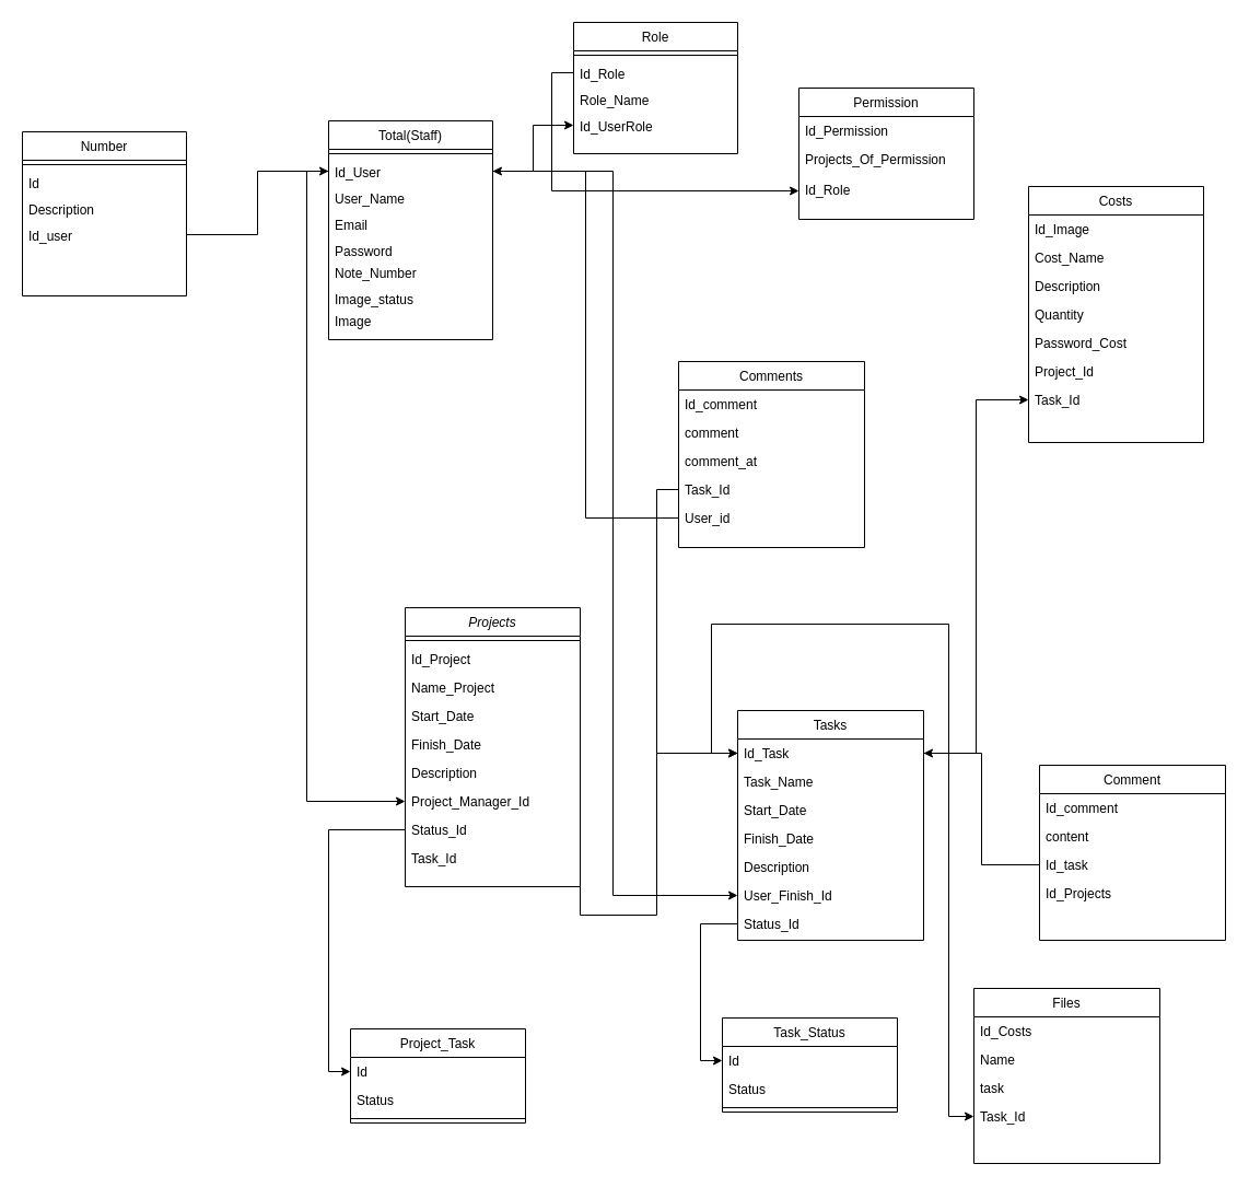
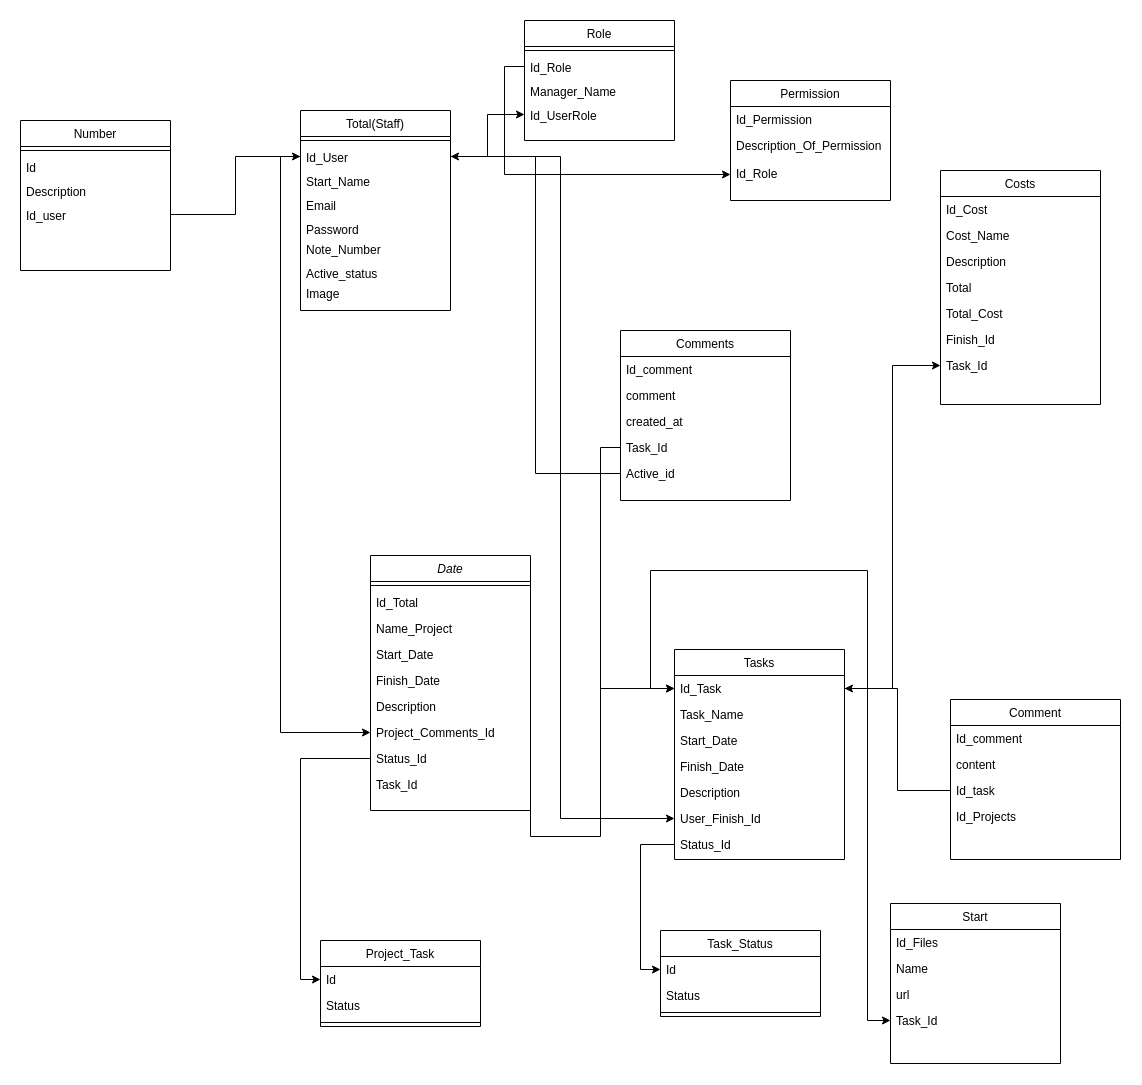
- <mxCell id="36" value="Role_Name" style="text;align=left;verticalAlign=top;spacingLeft=4;spacingRight=4;overflow=hidden;rotatable=0;points=[[0,0.5],[1,0.5]];portConstraint=eastwest;" parent="33" vertex="1"><mxGeometry y="58" width="150" height="24" as="geometry" /></mxCell>
+ <mxCell id="36" value="Manager_Name" style="text;align=left;verticalAlign=top;spacingLeft=4;spacingRight=4;overflow=hidden;rotatable=0;points=[[0,0.5],[1,0.5]];portConstraint=eastwest;" parent="33" vertex="1"><mxGeometry y="58" width="150" height="24" as="geometry" /></mxCell>
- <mxCell id="40" value="Projects_Of_Permission" style="text;align=left;verticalAlign=top;spacingLeft=4;spacingRight=4;overflow=hidden;rotatable=0;points=[[0,0.5],[1,0.5]];portConstraint=eastwest;rounded=0;shadow=0;html=0;" parent="38" vertex="1"><mxGeometry y="52" width="160" height="28" as="geometry" /></mxCell>
+ <mxCell id="40" value="Description_Of_Permission" style="text;align=left;verticalAlign=top;spacingLeft=4;spacingRight=4;overflow=hidden;rotatable=0;points=[[0,0.5],[1,0.5]];portConstraint=eastwest;rounded=0;shadow=0;html=0;" parent="38" vertex="1"><mxGeometry y="52" width="160" height="28" as="geometry" /></mxCell>
- <mxCell id="15" value="User_Name" style="text;align=left;verticalAlign=top;spacingLeft=4;spacingRight=4;overflow=hidden;rotatable=0;points=[[0,0.5],[1,0.5]];portConstraint=eastwest;" parent="12" vertex="1"><mxGeometry y="58" width="150" height="24" as="geometry" /></mxCell>
+ <mxCell id="15" value="Start_Name" style="text;align=left;verticalAlign=top;spacingLeft=4;spacingRight=4;overflow=hidden;rotatable=0;points=[[0,0.5],[1,0.5]];portConstraint=eastwest;" parent="12" vertex="1"><mxGeometry y="58" width="150" height="24" as="geometry" /></mxCell>
- <mxCell id="43" value="Id_Image" style="text;align=left;verticalAlign=top;spacingLeft=4;spacingRight=4;overflow=hidden;rotatable=0;points=[[0,0.5],[1,0.5]];portConstraint=eastwest;" parent="42" vertex="1"><mxGeometry y="26" width="160" height="26" as="geometry" /></mxCell>
+ <mxCell id="43" value="Id_Cost" style="text;align=left;verticalAlign=top;spacingLeft=4;spacingRight=4;overflow=hidden;rotatable=0;points=[[0,0.5],[1,0.5]];portConstraint=eastwest;" parent="42" vertex="1"><mxGeometry y="26" width="160" height="26" as="geometry" /></mxCell>
- <mxCell id="19" value="Image_status&#10;" style="text;align=left;verticalAlign=top;spacingLeft=4;spacingRight=4;overflow=hidden;rotatable=0;points=[[0,0.5],[1,0.5]];portConstraint=eastwest;" parent="12" vertex="1"><mxGeometry y="150" width="150" height="20" as="geometry" /></mxCell>
+ <mxCell id="19" value="Active_status&#10;" style="text;align=left;verticalAlign=top;spacingLeft=4;spacingRight=4;overflow=hidden;rotatable=0;points=[[0,0.5],[1,0.5]];portConstraint=eastwest;" parent="12" vertex="1"><mxGeometry y="150" width="150" height="20" as="geometry" /></mxCell>
- <mxCell id="46" value="Quantity" style="text;align=left;verticalAlign=top;spacingLeft=4;spacingRight=4;overflow=hidden;rotatable=0;points=[[0,0.5],[1,0.5]];portConstraint=eastwest;rounded=0;shadow=0;html=0;" parent="42" vertex="1"><mxGeometry y="104" width="160" height="26" as="geometry" /></mxCell>
+ <mxCell id="46" value="Total" style="text;align=left;verticalAlign=top;spacingLeft=4;spacingRight=4;overflow=hidden;rotatable=0;points=[[0,0.5],[1,0.5]];portConstraint=eastwest;rounded=0;shadow=0;html=0;" parent="42" vertex="1"><mxGeometry y="104" width="160" height="26" as="geometry" /></mxCell>
- <mxCell id="47" value="Password_Cost" style="text;align=left;verticalAlign=top;spacingLeft=4;spacingRight=4;overflow=hidden;rotatable=0;points=[[0,0.5],[1,0.5]];portConstraint=eastwest;rounded=0;shadow=0;html=0;" parent="42" vertex="1"><mxGeometry y="130" width="160" height="26" as="geometry" /></mxCell>
+ <mxCell id="47" value="Total_Cost" style="text;align=left;verticalAlign=top;spacingLeft=4;spacingRight=4;overflow=hidden;rotatable=0;points=[[0,0.5],[1,0.5]];portConstraint=eastwest;rounded=0;shadow=0;html=0;" parent="42" vertex="1"><mxGeometry y="130" width="160" height="26" as="geometry" /></mxCell>
- <mxCell id="48" value="Project_Id" style="text;align=left;verticalAlign=top;spacingLeft=4;spacingRight=4;overflow=hidden;rotatable=0;points=[[0,0.5],[1,0.5]];portConstraint=eastwest;rounded=0;shadow=0;html=0;" parent="42" vertex="1"><mxGeometry y="156" width="160" height="26" as="geometry" /></mxCell>
+ <mxCell id="48" value="Finish_Id" style="text;align=left;verticalAlign=top;spacingLeft=4;spacingRight=4;overflow=hidden;rotatable=0;points=[[0,0.5],[1,0.5]];portConstraint=eastwest;rounded=0;shadow=0;html=0;" parent="42" vertex="1"><mxGeometry y="156" width="160" height="26" as="geometry" /></mxCell>
- <mxCell id="65" value="comment_at" style="text;align=left;verticalAlign=top;spacingLeft=4;spacingRight=4;overflow=hidden;rotatable=0;points=[[0,0.5],[1,0.5]];portConstraint=eastwest;rounded=0;shadow=0;html=0;" parent="62" vertex="1"><mxGeometry y="78" width="170" height="26" as="geometry" /></mxCell>
+ <mxCell id="65" value="created_at" style="text;align=left;verticalAlign=top;spacingLeft=4;spacingRight=4;overflow=hidden;rotatable=0;points=[[0,0.5],[1,0.5]];portConstraint=eastwest;rounded=0;shadow=0;html=0;" parent="62" vertex="1"><mxGeometry y="78" width="170" height="26" as="geometry" /></mxCell>
- <mxCell id="67" value="User_id" style="text;align=left;verticalAlign=top;spacingLeft=4;spacingRight=4;overflow=hidden;rotatable=0;points=[[0,0.5],[1,0.5]];portConstraint=eastwest;rounded=0;shadow=0;html=0;" parent="62" vertex="1"><mxGeometry y="130" width="170" height="26" as="geometry" /></mxCell>
+ <mxCell id="67" value="Active_id" style="text;align=left;verticalAlign=top;spacingLeft=4;spacingRight=4;overflow=hidden;rotatable=0;points=[[0,0.5],[1,0.5]];portConstraint=eastwest;rounded=0;shadow=0;html=0;" parent="62" vertex="1"><mxGeometry y="130" width="170" height="26" as="geometry" /></mxCell>
- <mxCell id="2" value="Projects" style="swimlane;fontStyle=2;align=center;verticalAlign=top;childLayout=stackLayout;horizontal=1;startSize=26;horizontalStack=0;resizeParent=1;resizeLast=0;collapsible=1;marginBottom=0;rounded=0;shadow=0;strokeWidth=1;" parent="1" vertex="1"><mxGeometry x="370" y="555" width="160" height="255" as="geometry"><mxRectangle x="230" y="140" width="160" height="26" as="alternateBounds" /></mxGeometry></mxCell>
+ <mxCell id="2" value="Date" style="swimlane;fontStyle=2;align=center;verticalAlign=top;childLayout=stackLayout;horizontal=1;startSize=26;horizontalStack=0;resizeParent=1;resizeLast=0;collapsible=1;marginBottom=0;rounded=0;shadow=0;strokeWidth=1;" parent="1" vertex="1"><mxGeometry x="370" y="555" width="160" height="255" as="geometry"><mxRectangle x="230" y="140" width="160" height="26" as="alternateBounds" /></mxGeometry></mxCell>
- <mxCell id="4" value="Id_Project&#10;" style="text;align=left;verticalAlign=top;spacingLeft=4;spacingRight=4;overflow=hidden;rotatable=0;points=[[0,0.5],[1,0.5]];portConstraint=eastwest;" parent="2" vertex="1"><mxGeometry y="34" width="160" height="26" as="geometry" /></mxCell>
+ <mxCell id="4" value="Id_Total&#10;" style="text;align=left;verticalAlign=top;spacingLeft=4;spacingRight=4;overflow=hidden;rotatable=0;points=[[0,0.5],[1,0.5]];portConstraint=eastwest;" parent="2" vertex="1"><mxGeometry y="34" width="160" height="26" as="geometry" /></mxCell>
- <mxCell id="9" value="Project_Manager_Id&#10;" style="text;align=left;verticalAlign=top;spacingLeft=4;spacingRight=4;overflow=hidden;rotatable=0;points=[[0,0.5],[1,0.5]];portConstraint=eastwest;" parent="2" vertex="1"><mxGeometry y="164" width="160" height="26" as="geometry" /></mxCell>
+ <mxCell id="9" value="Project_Comments_Id&#10;" style="text;align=left;verticalAlign=top;spacingLeft=4;spacingRight=4;overflow=hidden;rotatable=0;points=[[0,0.5],[1,0.5]];portConstraint=eastwest;" parent="2" vertex="1"><mxGeometry y="164" width="160" height="26" as="geometry" /></mxCell>
- <mxCell id="70" value="Files" style="swimlane;fontStyle=0;align=center;verticalAlign=top;childLayout=stackLayout;horizontal=1;startSize=26;horizontalStack=0;resizeParent=1;resizeLast=0;collapsible=1;marginBottom=0;rounded=0;shadow=0;strokeWidth=1;" parent="1" vertex="1"><mxGeometry x="890" y="903" width="170" height="160" as="geometry"><mxRectangle x="130" y="380" width="160" height="26" as="alternateBounds" /></mxGeometry></mxCell>
+ <mxCell id="70" value="Start" style="swimlane;fontStyle=0;align=center;verticalAlign=top;childLayout=stackLayout;horizontal=1;startSize=26;horizontalStack=0;resizeParent=1;resizeLast=0;collapsible=1;marginBottom=0;rounded=0;shadow=0;strokeWidth=1;" parent="1" vertex="1"><mxGeometry x="890" y="903" width="170" height="160" as="geometry"><mxRectangle x="130" y="380" width="160" height="26" as="alternateBounds" /></mxGeometry></mxCell>
- <mxCell id="71" value="Id_Costs" style="text;align=left;verticalAlign=top;spacingLeft=4;spacingRight=4;overflow=hidden;rotatable=0;points=[[0,0.5],[1,0.5]];portConstraint=eastwest;" parent="70" vertex="1"><mxGeometry y="26" width="170" height="26" as="geometry" /></mxCell>
+ <mxCell id="71" value="Id_Files" style="text;align=left;verticalAlign=top;spacingLeft=4;spacingRight=4;overflow=hidden;rotatable=0;points=[[0,0.5],[1,0.5]];portConstraint=eastwest;" parent="70" vertex="1"><mxGeometry y="26" width="170" height="26" as="geometry" /></mxCell>
- <mxCell id="73" value="task" style="text;align=left;verticalAlign=top;spacingLeft=4;spacingRight=4;overflow=hidden;rotatable=0;points=[[0,0.5],[1,0.5]];portConstraint=eastwest;rounded=0;shadow=0;html=0;" parent="70" vertex="1"><mxGeometry y="78" width="170" height="26" as="geometry" /></mxCell>
+ <mxCell id="73" value="url" style="text;align=left;verticalAlign=top;spacingLeft=4;spacingRight=4;overflow=hidden;rotatable=0;points=[[0,0.5],[1,0.5]];portConstraint=eastwest;rounded=0;shadow=0;html=0;" parent="70" vertex="1"><mxGeometry y="78" width="170" height="26" as="geometry" /></mxCell>
